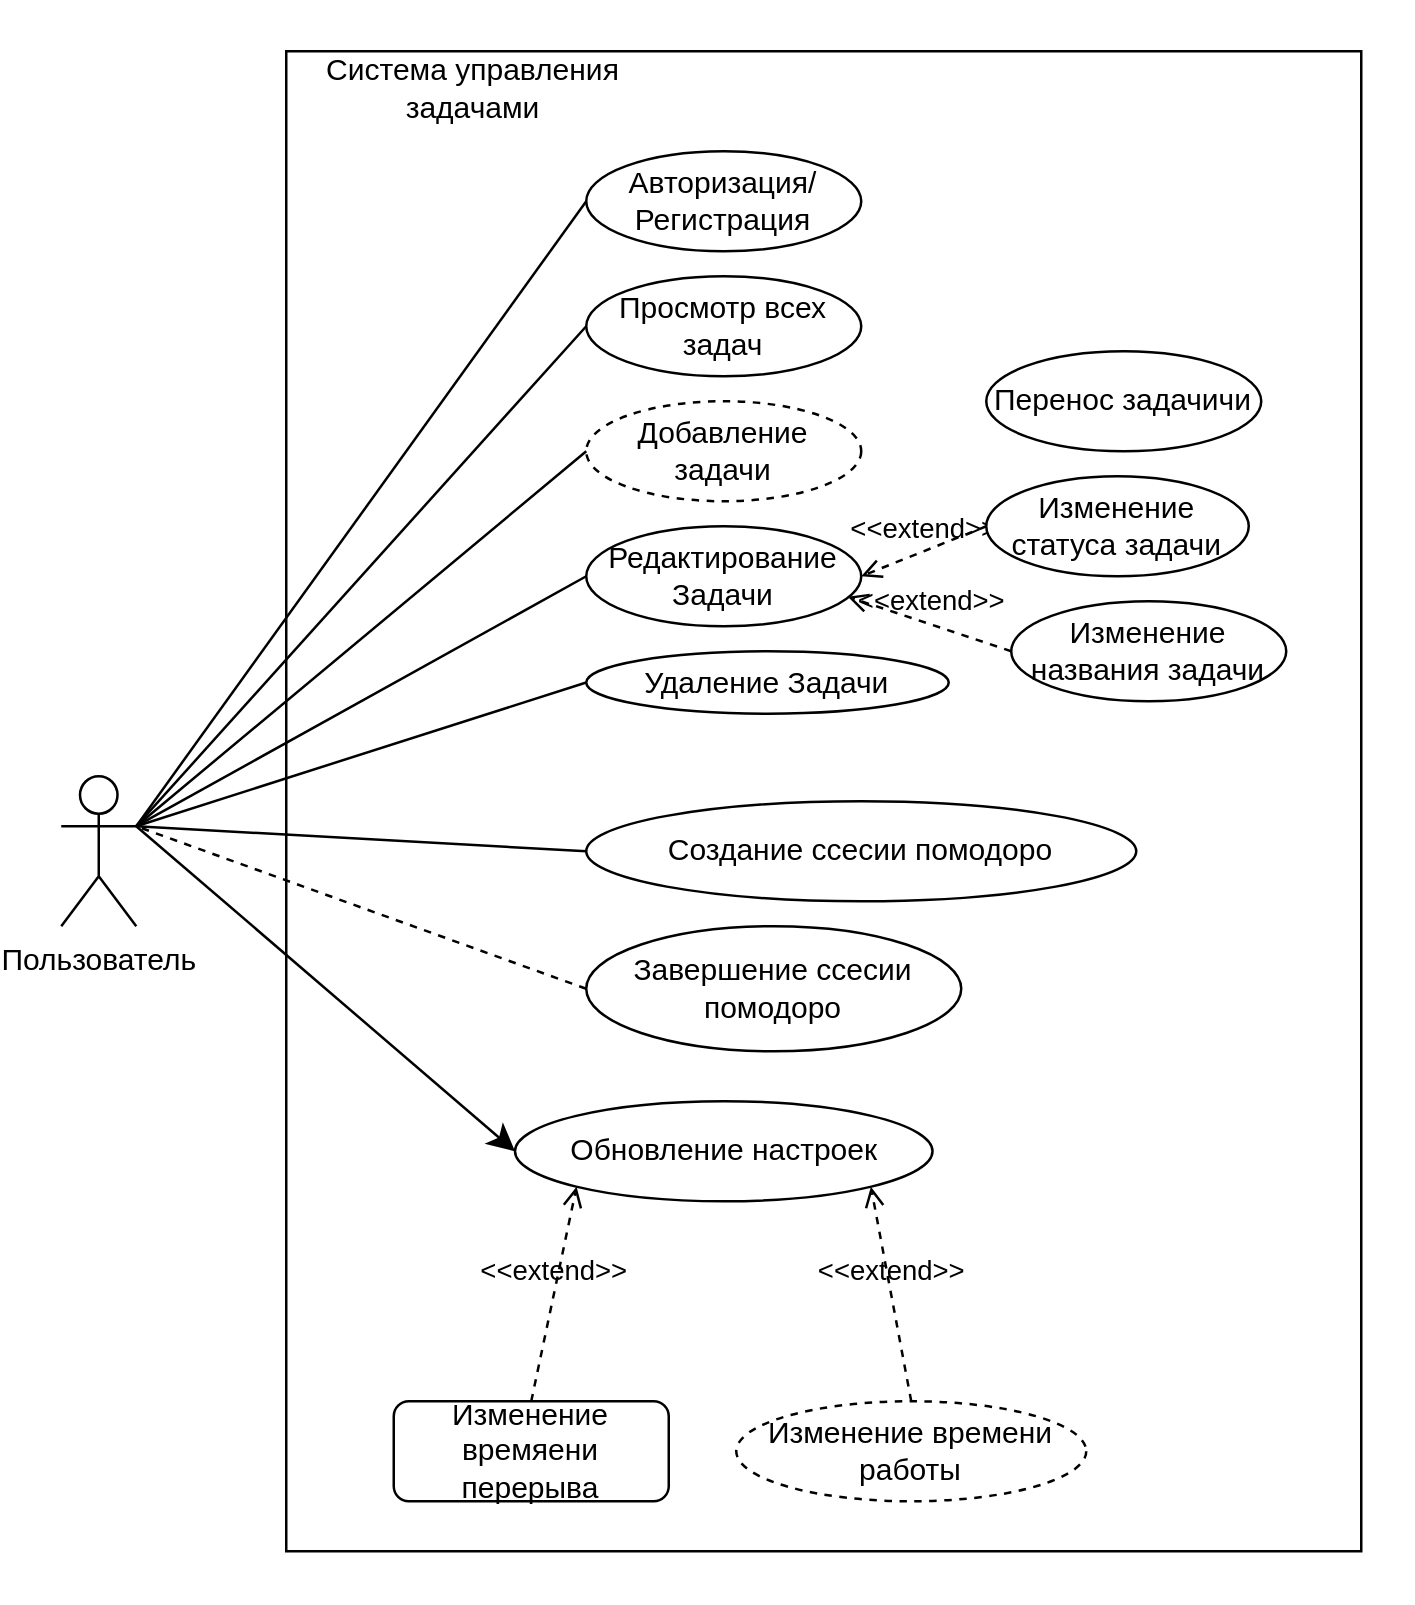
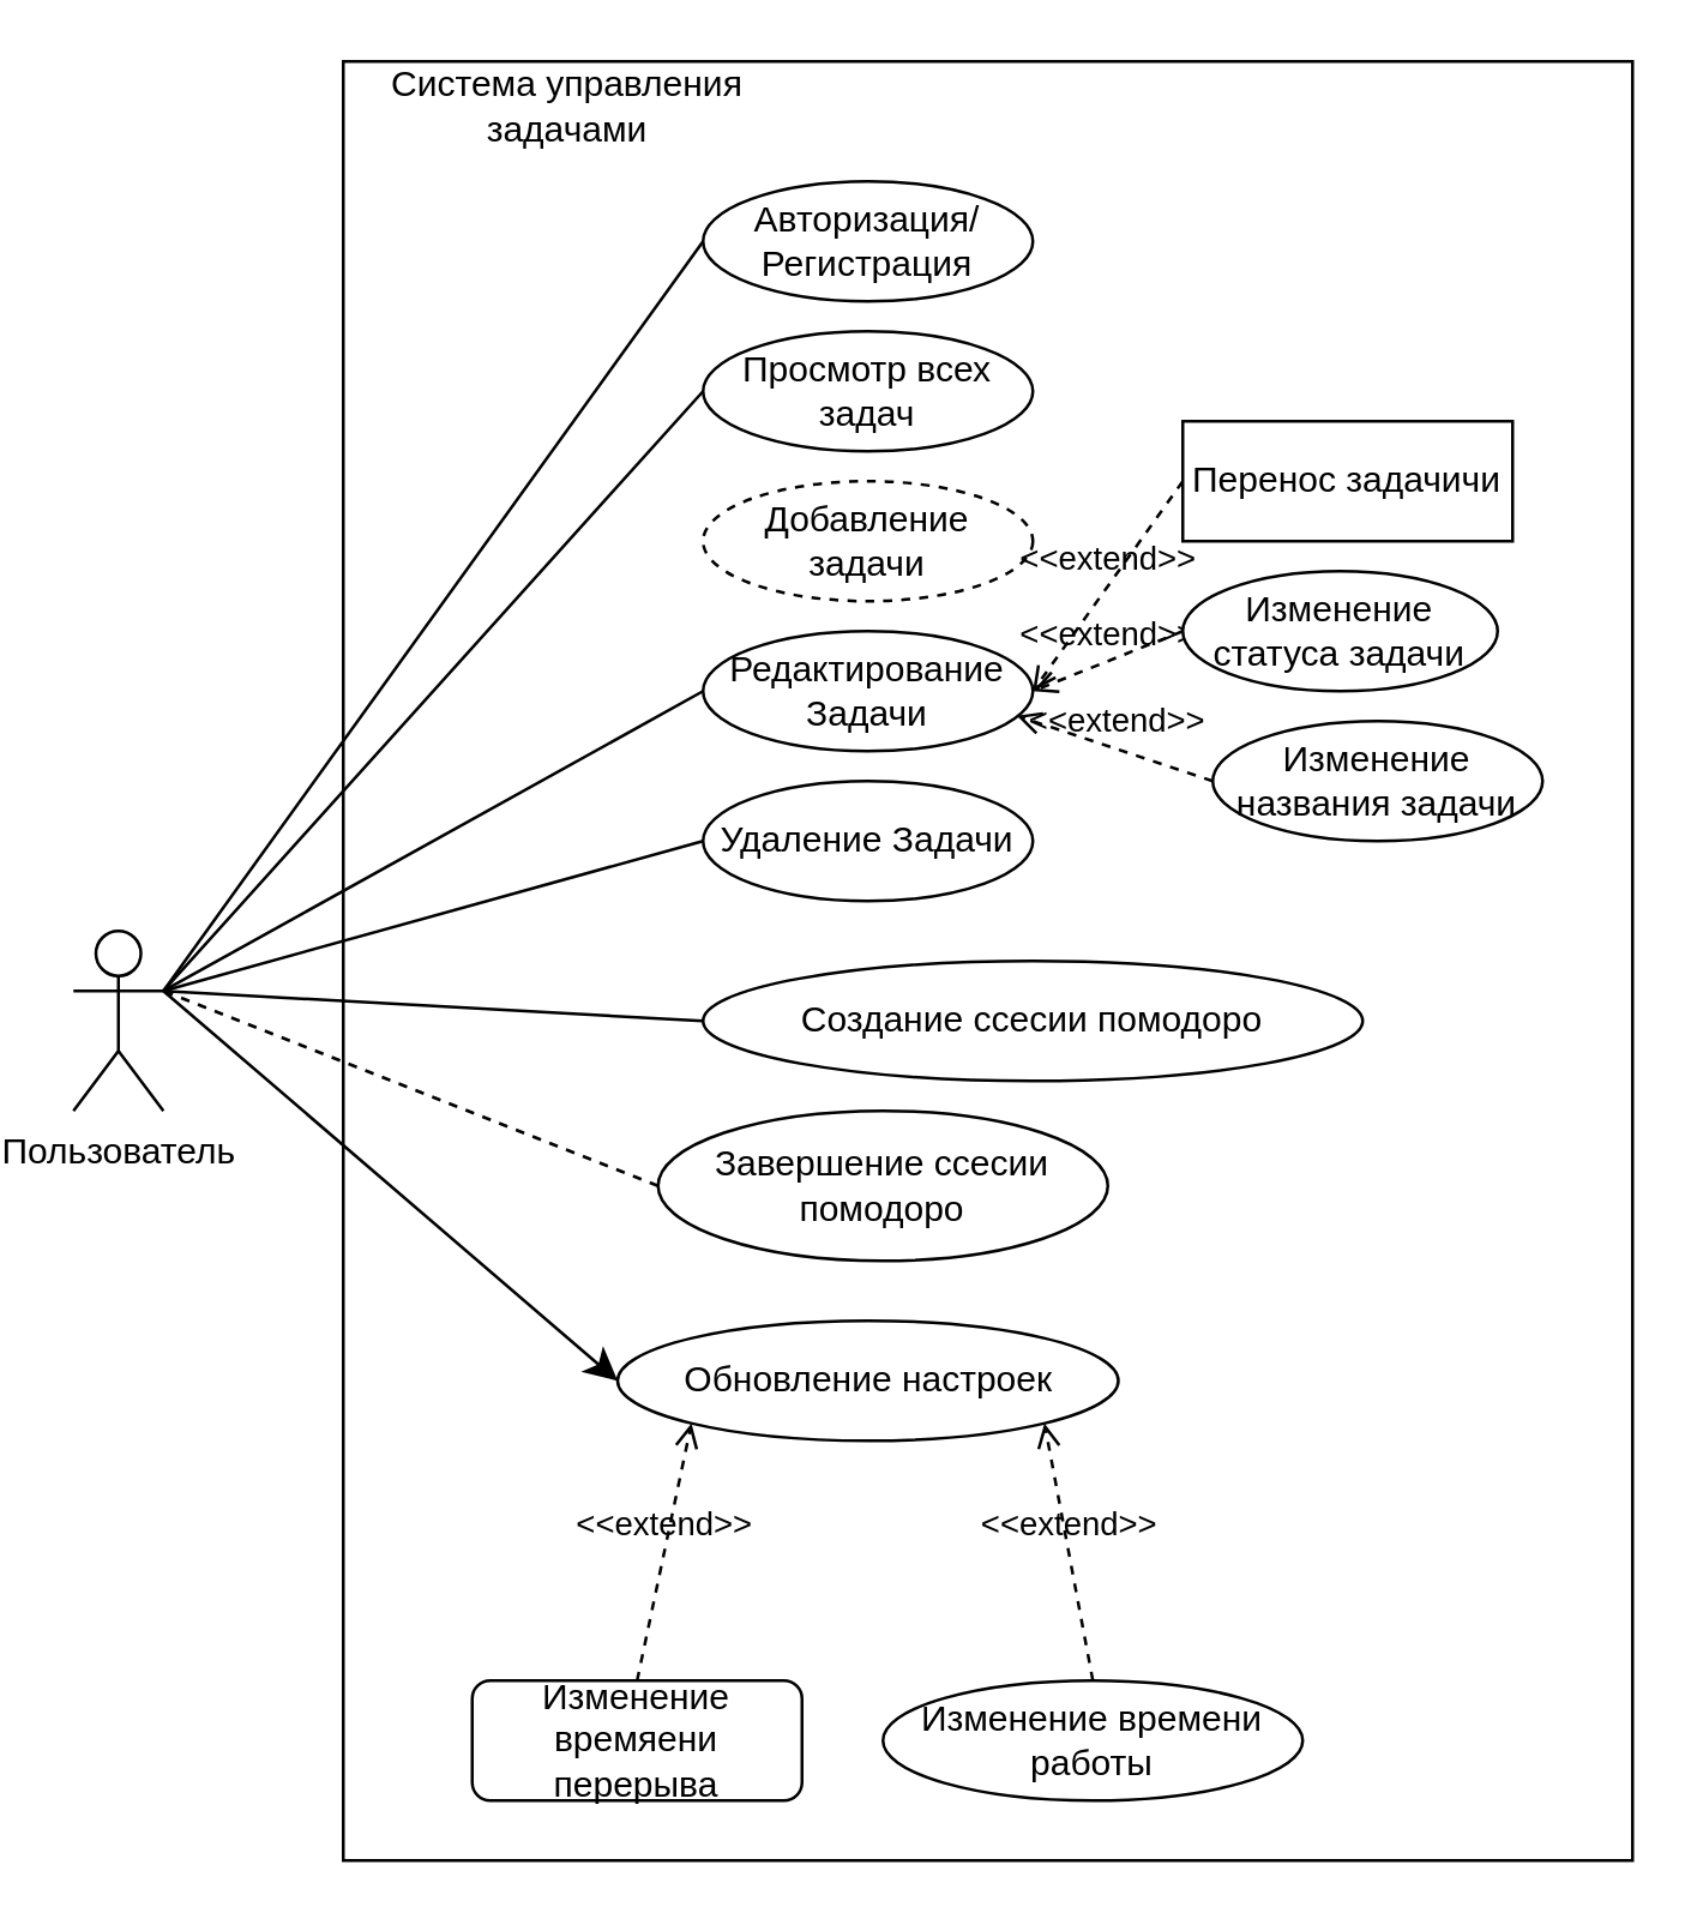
- <mxCell id="26" value="Перенос задачичи" style="ellipse;whiteSpace=wrap;html=1;" vertex="1" parent="1"><mxGeometry x="390" y="140" width="110" height="40" as="geometry" /></mxCell>
+ <mxCell id="26" value="Перенос задачичи" style="whiteSpace=wrap;html=1;rounded=0;" vertex="1" parent="1"><mxGeometry x="390" y="140" width="110" height="40" as="geometry" /></mxCell>
+ <mxCell id="25" value="&amp;lt;&amp;lt;extend&amp;gt;&amp;gt;" style="html=1;verticalAlign=bottom;labelBackgroundColor=none;endArrow=open;endFill=0;dashed=1;rounded=0;entryX=1;entryY=0.5;entryDx=0;entryDy=0;exitX=0;exitY=0.5;exitDx=0;exitDy=0;" edge="1" parent="1" source="26" target="9"><mxGeometry width="160" relative="1" as="geometry"><mxPoint x="435" y="160" as="sourcePoint" /><mxPoint x="463" y="104" as="targetPoint" /></mxGeometry></mxCell>
- <mxCell id="19" value="" style="endArrow=none;html=1;rounded=0;entryX=1;entryY=0.333;entryDx=0;entryDy=0;entryPerimeter=0;exitX=0;exitY=0.5;exitDx=0;exitDy=0;" parent="1" source="7" target="4" edge="1"><mxGeometry width="50" height="50" relative="1" as="geometry"><mxPoint x="260" y="180" as="sourcePoint" /><mxPoint x="80" y="380" as="targetPoint" /></mxGeometry></mxCell>
- <mxCell id="22" value="Удаление Задачи" style="ellipse;whiteSpace=wrap;html=1;" parent="1" vertex="1"><mxGeometry x="230" y="260" width="145" height="25" as="geometry" /></mxCell>
+ <mxCell id="22" value="Удаление Задачи" style="ellipse;whiteSpace=wrap;html=1;" parent="1" vertex="1"><mxGeometry x="230" y="260" width="110" height="40" as="geometry" /></mxCell>
- <mxCell id="10" value="Завершение ссесии помодоро" style="ellipse;whiteSpace=wrap;html=1;" parent="1" vertex="1"><mxGeometry x="230" y="370" width="150" height="50" as="geometry" /></mxCell>
+ <mxCell id="10" value="Завершение ссесии помодоро" style="ellipse;whiteSpace=wrap;html=1;" parent="1" vertex="1"><mxGeometry x="215" y="370" width="150" height="50" as="geometry" /></mxCell>
- <mxCell id="14" value="Изменение времени работы" style="ellipse;whiteSpace=wrap;html=1;dashed=1;" parent="1" vertex="1"><mxGeometry x="290" y="560" width="140" height="40" as="geometry" /></mxCell>
+ <mxCell id="14" value="Изменение времени работы" style="ellipse;whiteSpace=wrap;html=1;" parent="1" vertex="1"><mxGeometry x="290" y="560" width="140" height="40" as="geometry" /></mxCell>
